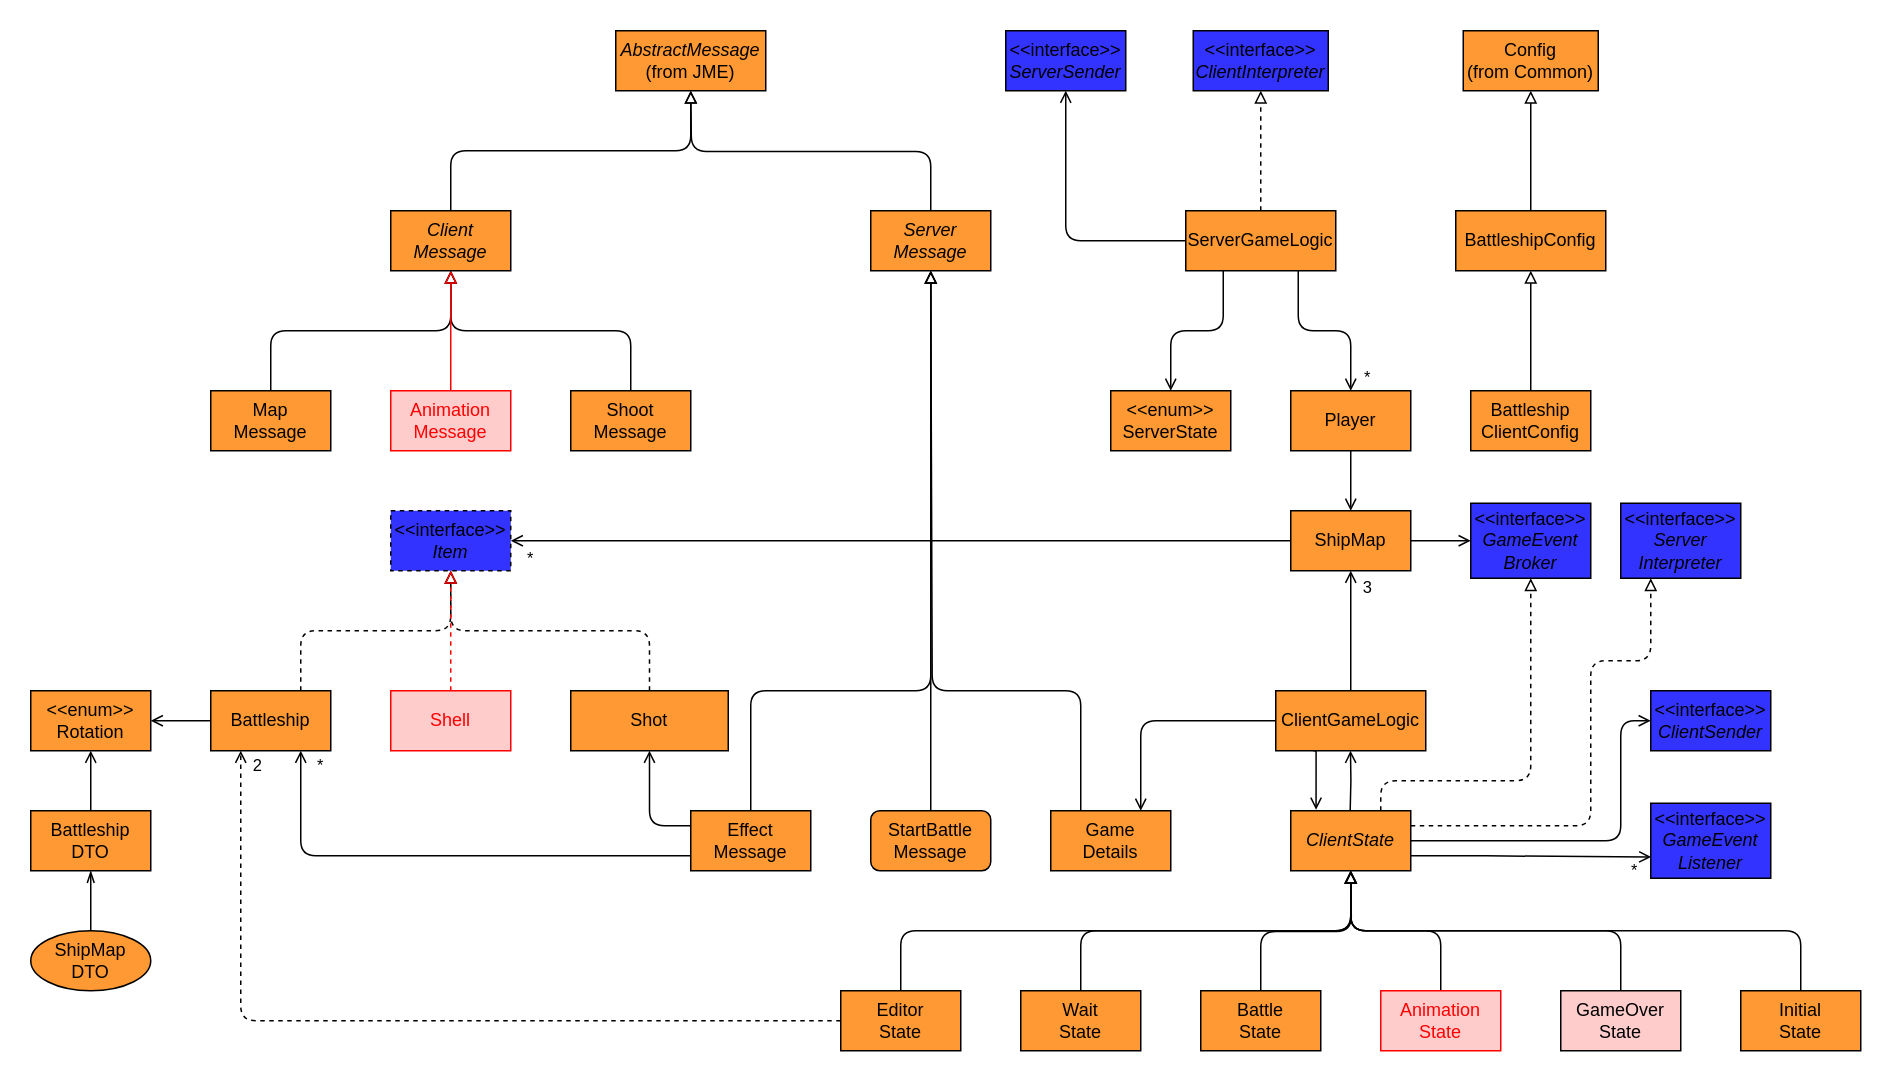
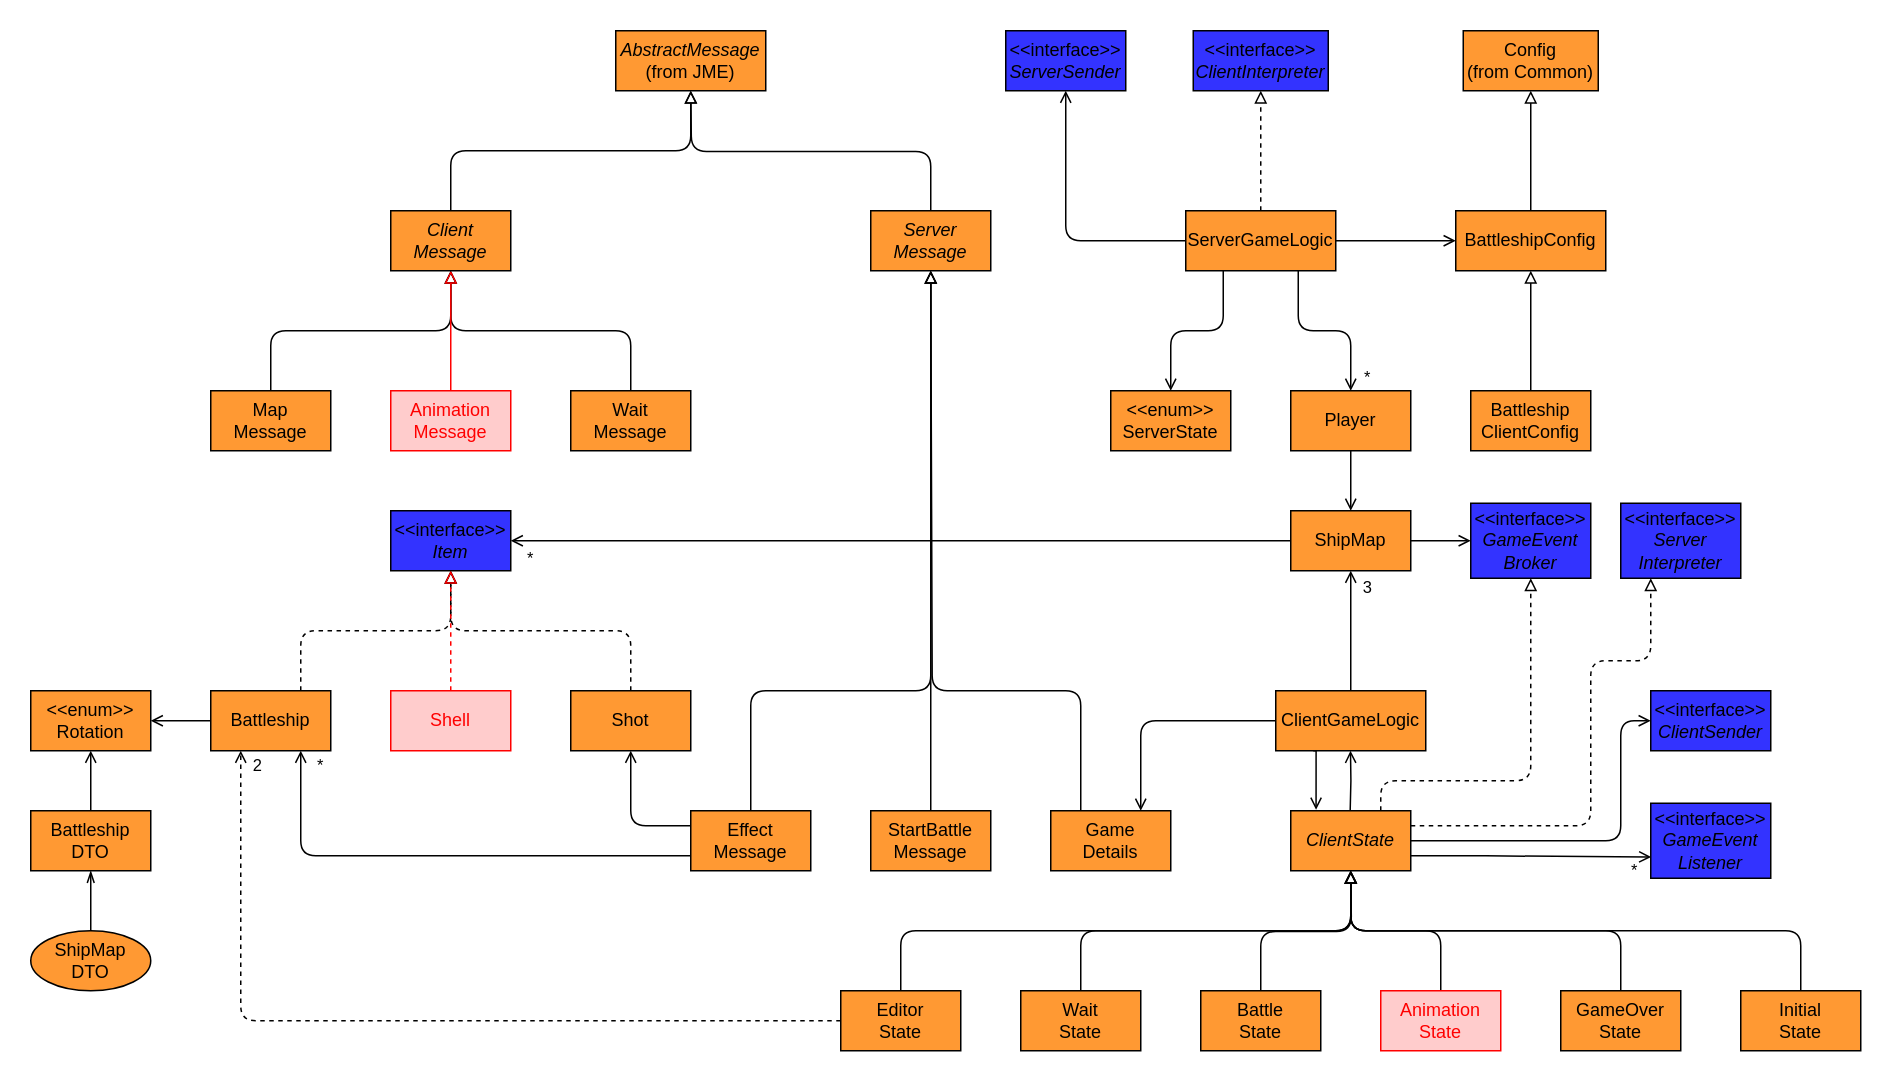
+ <mxCell id="73" style="edgeStyle=orthogonalEdgeStyle;rounded=0;orthogonalLoop=1;jettySize=auto;html=1;exitX=1;exitY=0.5;exitDx=0;exitDy=0;entryX=0;entryY=0.5;entryDx=0;entryDy=0;endArrow=open;endFill=0;" parent="1" source="78" target="80" edge="1"><mxGeometry relative="1" as="geometry" /></mxCell>
- <mxCell id="18" value="Shoot&lt;br&gt;Message" style="html=1;whiteSpace=wrap;fillColor=#FF9933;fontColor=#000000;" parent="1" vertex="1"><mxGeometry x="380" y="260" width="80" height="40" as="geometry" /></mxCell>
+ <mxCell id="18" value="Wait&lt;br&gt;Message" style="html=1;whiteSpace=wrap;fillColor=#FF9933;fontColor=#000000;" parent="1" vertex="1"><mxGeometry x="380" y="260" width="80" height="40" as="geometry" /></mxCell>
- <mxCell id="12" value="&amp;lt;&amp;lt;interface&amp;gt;&amp;gt;&lt;div&gt;&lt;i&gt;Item&lt;/i&gt;&lt;/div&gt;" style="html=1;whiteSpace=wrap;fillColor=#3333FF;dashed=1;" parent="1" vertex="1"><mxGeometry x="260" y="340" width="80" height="40" as="geometry" /></mxCell>
+ <mxCell id="12" value="&amp;lt;&amp;lt;interface&amp;gt;&amp;gt;&lt;div&gt;&lt;i&gt;Item&lt;/i&gt;&lt;/div&gt;" style="html=1;whiteSpace=wrap;fillColor=#3333FF;" parent="1" vertex="1"><mxGeometry x="260" y="340" width="80" height="40" as="geometry" /></mxCell>
- <mxCell id="11" value="Shot" style="html=1;whiteSpace=wrap;fillColor=#FF9933;fontColor=#000000;" parent="1" vertex="1"><mxGeometry x="380" y="460" width="105" height="40" as="geometry" /></mxCell>
+ <mxCell id="11" value="Shot" style="html=1;whiteSpace=wrap;fillColor=#FF9933;fontColor=#000000;" parent="1" vertex="1"><mxGeometry x="380" y="460" width="80" height="40" as="geometry" /></mxCell>
- <mxCell id="27" value="StartBattle&lt;br&gt;Message" style="html=1;whiteSpace=wrap;fillColor=#FF9933;fontColor=#000000;rounded=1;" parent="1" vertex="1"><mxGeometry x="580" y="540" width="80" height="40" as="geometry" /></mxCell>
+ <mxCell id="27" value="StartBattle&lt;br&gt;Message" style="html=1;whiteSpace=wrap;fillColor=#FF9933;fontColor=#000000;" parent="1" vertex="1"><mxGeometry x="580" y="540" width="80" height="40" as="geometry" /></mxCell>
- <mxCell id="56" value="GameOver&lt;br&gt;State" style="html=1;whiteSpace=wrap;fillColor=#ffcccc;fontColor=#000000;" parent="1" vertex="1"><mxGeometry x="1040" y="660" width="80" height="40" as="geometry" /></mxCell>
+ <mxCell id="56" value="GameOver&lt;br&gt;State" style="html=1;whiteSpace=wrap;fillColor=#FF9933;fontColor=#000000;" parent="1" vertex="1"><mxGeometry x="1040" y="660" width="80" height="40" as="geometry" /></mxCell>
